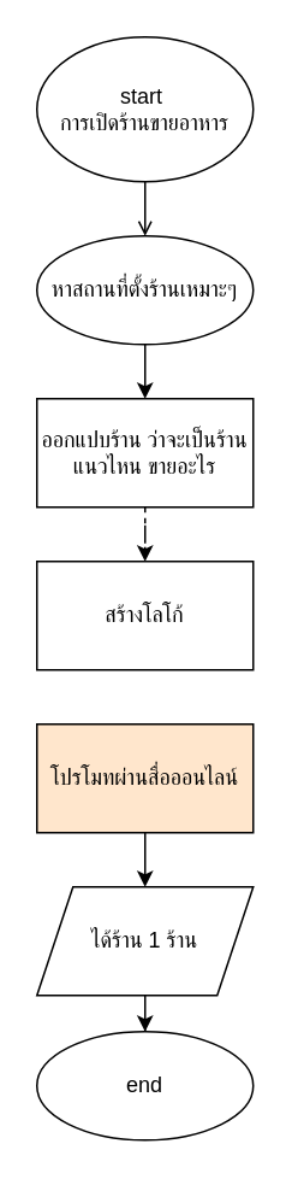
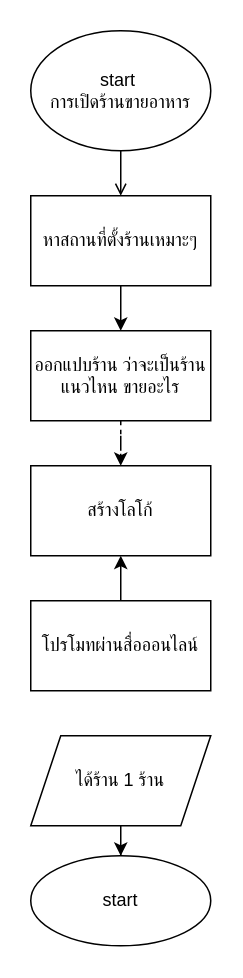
- <mxCell id="5" value="หาสถานที่ตั้งร้านเหมาะๆ" style="ellipse;whiteSpace=wrap;html=1;" vertex="1" parent="1"><mxGeometry x="20" y="130" width="120" height="60" as="geometry" /></mxCell>
+ <mxCell id="5" value="หาสถานที่ตั้งร้านเหมาะๆ" style="whiteSpace=wrap;html=1;" vertex="1" parent="1"><mxGeometry x="20" y="130" width="120" height="60" as="geometry" /></mxCell>
- <mxCell id="10" value="โปรโมทผ่านสื่อออนไลน์" style="whiteSpace=wrap;html=1;fillColor=#ffe6cc;" vertex="1" parent="1"><mxGeometry x="20" y="400" width="120" height="60" as="geometry" /></mxCell>
+ <mxCell id="10" value="โปรโมทผ่านสื่อออนไลน์" style="whiteSpace=wrap;html=1;" vertex="1" parent="1"><mxGeometry x="20" y="400" width="120" height="60" as="geometry" /></mxCell>
- <mxCell id="9" value="" style="edgeStyle=orthogonalEdgeStyle;rounded=0;orthogonalLoop=1;jettySize=auto;html=1;" edge="1" parent="1" source="10" target="12"><mxGeometry relative="1" as="geometry" /></mxCell>
+ <mxCell id="9" value="" style="edgeStyle=orthogonalEdgeStyle;rounded=0;orthogonalLoop=1;jettySize=auto;html=1;" edge="1" parent="1" source="10" target="8"><mxGeometry relative="1" as="geometry" /></mxCell>
- <mxCell id="13" value="end" style="ellipse;whiteSpace=wrap;html=1;" vertex="1" parent="1"><mxGeometry x="20" y="570" width="120" height="60" as="geometry" /></mxCell>
+ <mxCell id="13" value="start" style="ellipse;whiteSpace=wrap;html=1;" vertex="1" parent="1"><mxGeometry x="20" y="570" width="120" height="60" as="geometry" /></mxCell>
